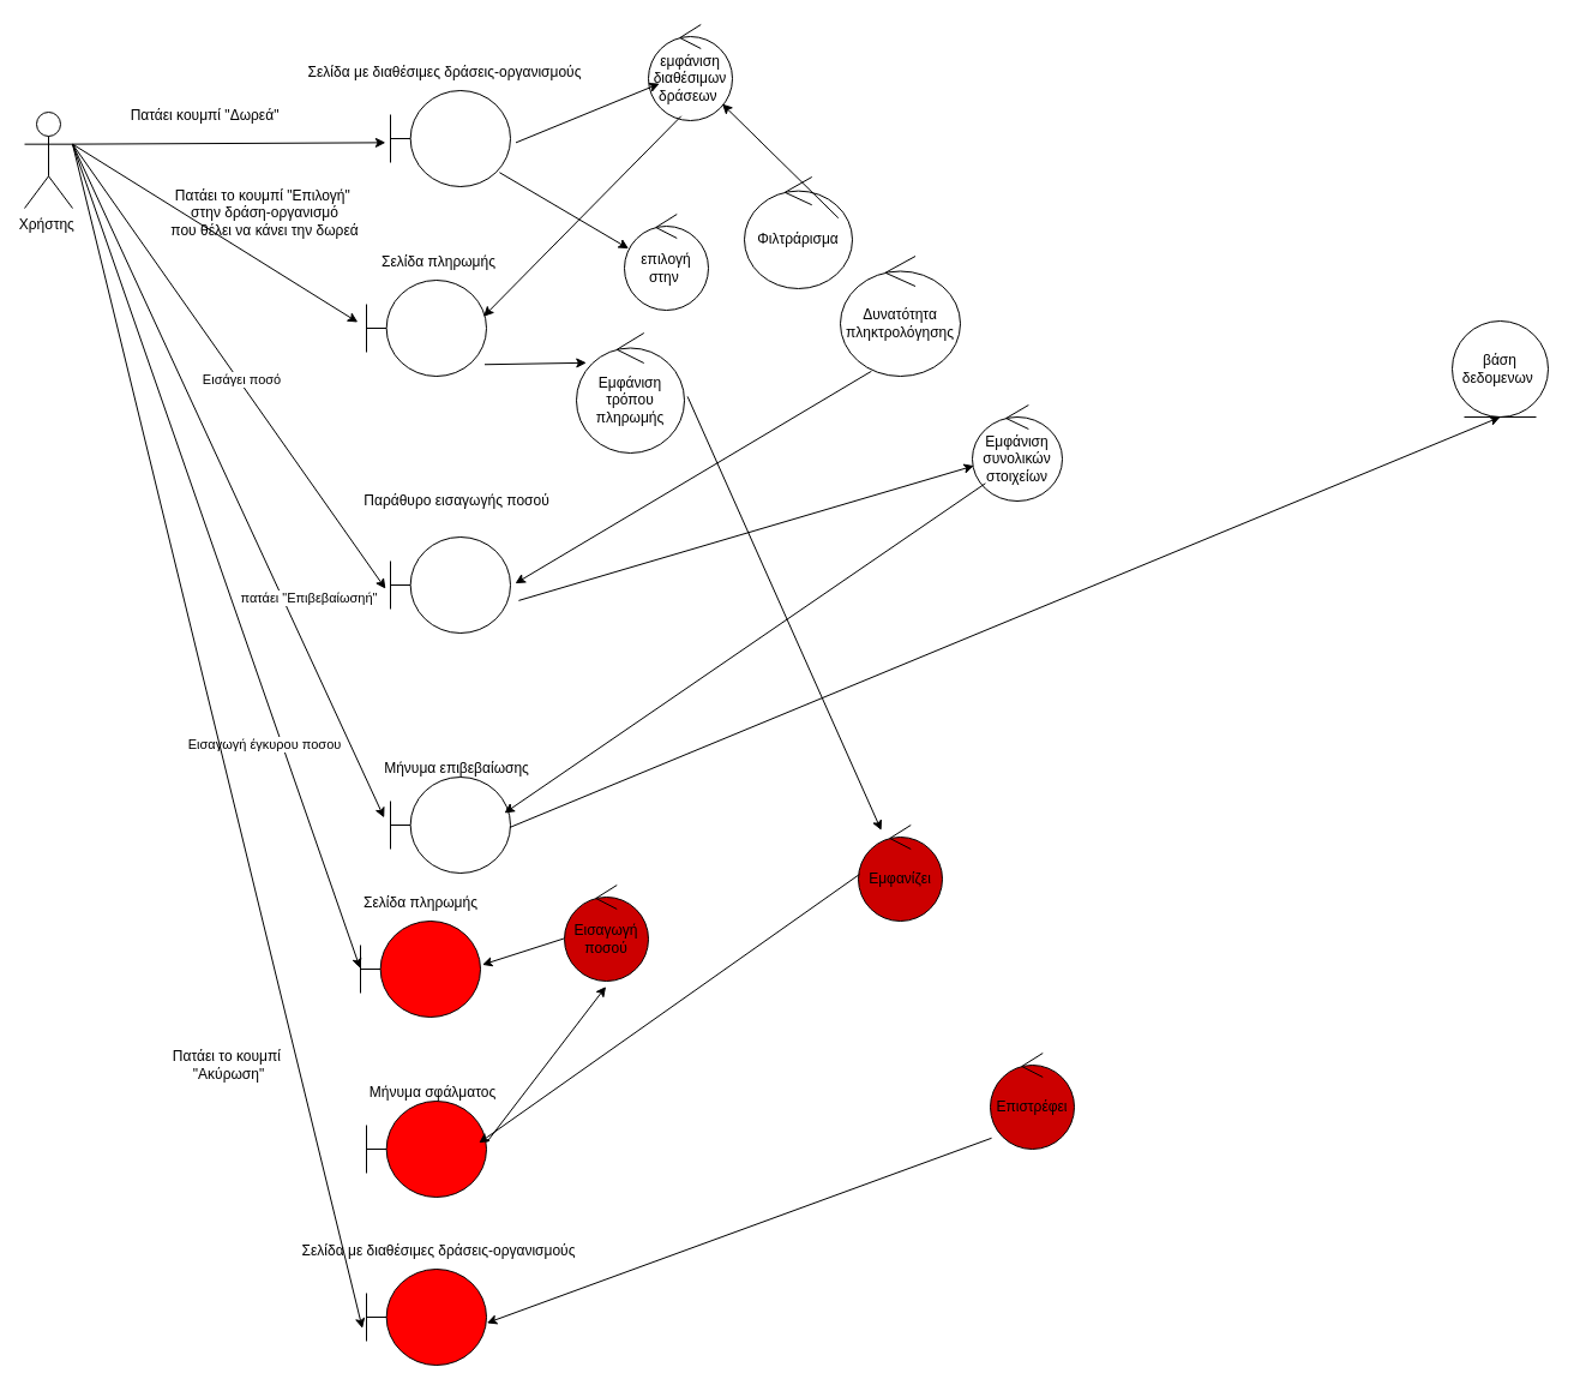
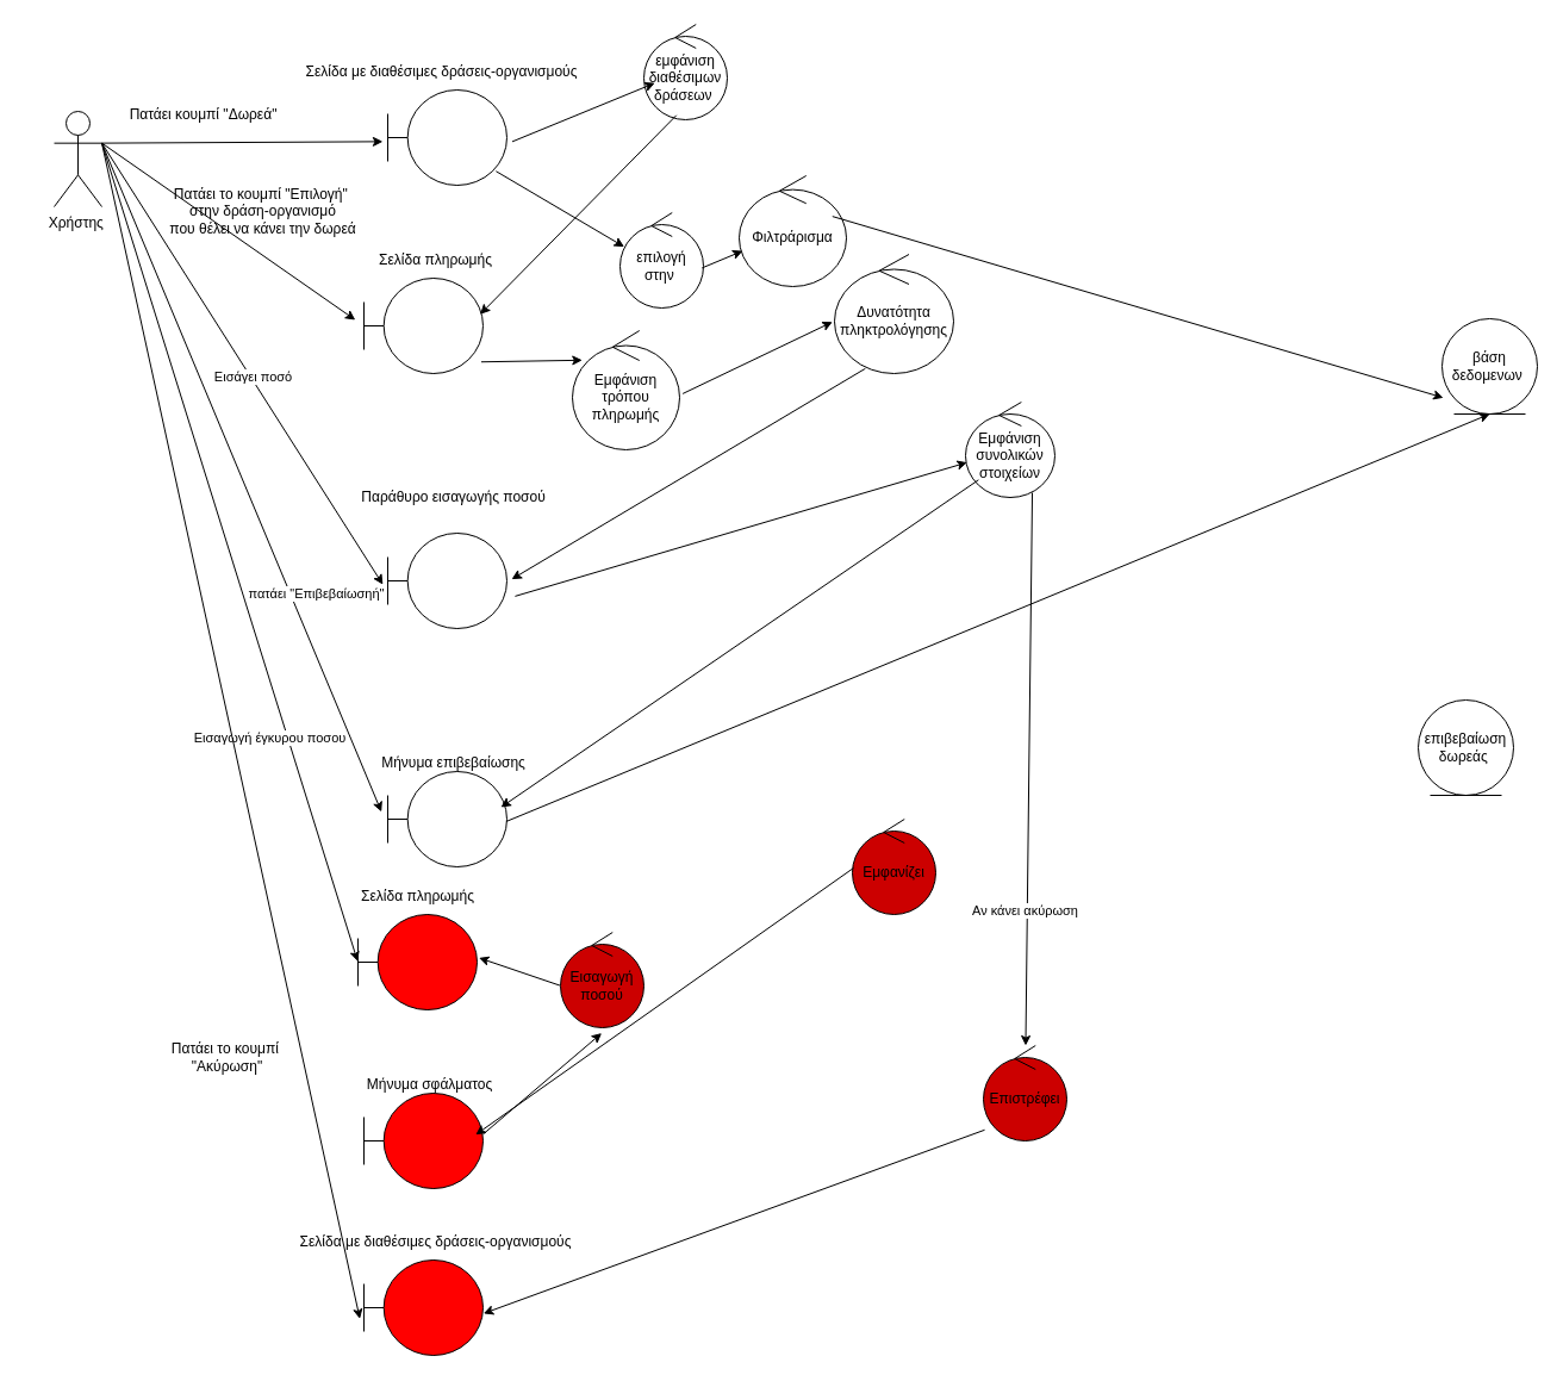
- <mxCell id="2" value="Χρήστης&amp;nbsp;" style="shape=umlActor;verticalLabelPosition=bottom;verticalAlign=top;html=1;" vertex="1" parent="1"><mxGeometry x="20" y="93" width="40" height="80" as="geometry" /></mxCell>
+ <mxCell id="2" value="Χρήστης&amp;nbsp;" style="shape=umlActor;verticalLabelPosition=bottom;verticalAlign=top;html=1;" vertex="1" parent="1"><mxGeometry x="45" y="93" width="40" height="80" as="geometry" /></mxCell>
- <mxCell id="27" value="" style="endArrow=classic;html=1;rounded=0;exitX=0.87;exitY=0.367;exitDx=0;exitDy=0;exitPerimeter=0;" edge="1" parent="1" source="26" target="5"><mxGeometry width="50" height="50" relative="1" as="geometry"><mxPoint x="390" y="317" as="sourcePoint" /><mxPoint x="440" y="267" as="targetPoint" /></mxGeometry></mxCell>
+ <mxCell id="27" value="" style="endArrow=classic;html=1;rounded=0;exitX=0.87;exitY=0.367;exitDx=0;exitDy=0;exitPerimeter=0;entryX=0.014;entryY=0.829;entryDx=0;entryDy=0;entryPerimeter=0;" edge="1" parent="1" source="26" target="7"><mxGeometry width="50" height="50" relative="1" as="geometry"><mxPoint x="390" y="317" as="sourcePoint" /><mxPoint x="440" y="267" as="targetPoint" /></mxGeometry></mxCell>
+ <mxCell id="24" value="" style="endArrow=classic;html=1;rounded=0;exitX=0.982;exitY=0.58;exitDx=0;exitDy=0;exitPerimeter=0;" edge="1" parent="1" source="6" target="26"><mxGeometry width="50" height="50" relative="1" as="geometry"><mxPoint x="390" y="317" as="sourcePoint" /><mxPoint x="770" y="197" as="targetPoint" /></mxGeometry></mxCell>
- <mxCell id="31" value="" style="endArrow=classic;html=1;rounded=0;exitX=1.029;exitY=0.529;exitDx=0;exitDy=0;exitPerimeter=0;" edge="1" parent="1" source="9" target="42"><mxGeometry width="50" height="50" relative="1" as="geometry"><mxPoint x="620" y="457" as="sourcePoint" /><mxPoint x="670" y="407" as="targetPoint" /></mxGeometry></mxCell>
+ <mxCell id="31" value="" style="endArrow=classic;html=1;rounded=0;exitX=1.029;exitY=0.529;exitDx=0;exitDy=0;exitPerimeter=0;entryX=-0.017;entryY=0.567;entryDx=0;entryDy=0;entryPerimeter=0;" edge="1" parent="1" source="9" target="30"><mxGeometry width="50" height="50" relative="1" as="geometry"><mxPoint x="620" y="457" as="sourcePoint" /><mxPoint x="670" y="407" as="targetPoint" /></mxGeometry></mxCell>
+ <mxCell id="8" value="επιβεβαίωση δωρεάς&amp;nbsp;" style="ellipse;shape=umlEntity;whiteSpace=wrap;html=1;" vertex="1" parent="1"><mxGeometry x="1190" y="587" width="80" height="80" as="geometry" /></mxCell>
+ <mxCell id="52" value="" style="endArrow=classic;html=1;rounded=0;exitX=0.747;exitY=0.95;exitDx=0;exitDy=0;exitPerimeter=0;" edge="1" parent="1" source="35" target="54"><mxGeometry width="50" height="50" relative="1" as="geometry"><mxPoint x="400" y="577" as="sourcePoint" /><mxPoint x="860" y="917" as="targetPoint" /></mxGeometry></mxCell>
+ <mxCell id="53" value="Αν κάνει ακύρωση" style="edgeLabel;html=1;align=center;verticalAlign=middle;resizable=0;points=[];" vertex="1" connectable="0" parent="52"><mxGeometry x="0.507" y="-2" relative="1" as="geometry"><mxPoint y="1" as="offset" /></mxGeometry></mxCell>
- <mxCell id="47" value="Εισαγωγή ποσού" style="ellipse;shape=umlControl;whiteSpace=wrap;html=1;fillColor=#CC0000;" vertex="1" parent="1"><mxGeometry x="470" y="737" width="70" height="80" as="geometry" /></mxCell>
+ <mxCell id="47" value="Εισαγωγή ποσού" style="ellipse;shape=umlControl;whiteSpace=wrap;html=1;fillColor=#CC0000;" vertex="1" parent="1"><mxGeometry x="470" y="782" width="70" height="80" as="geometry" /></mxCell>
